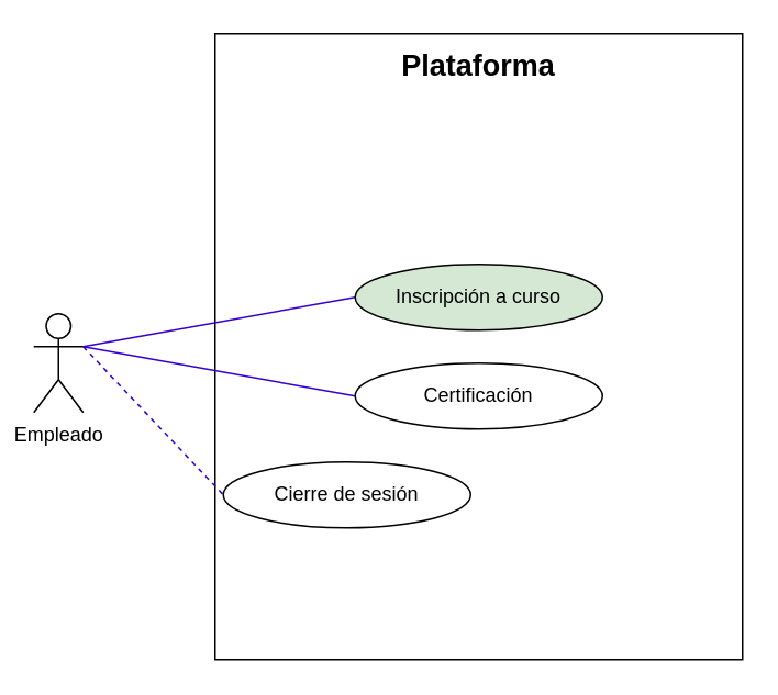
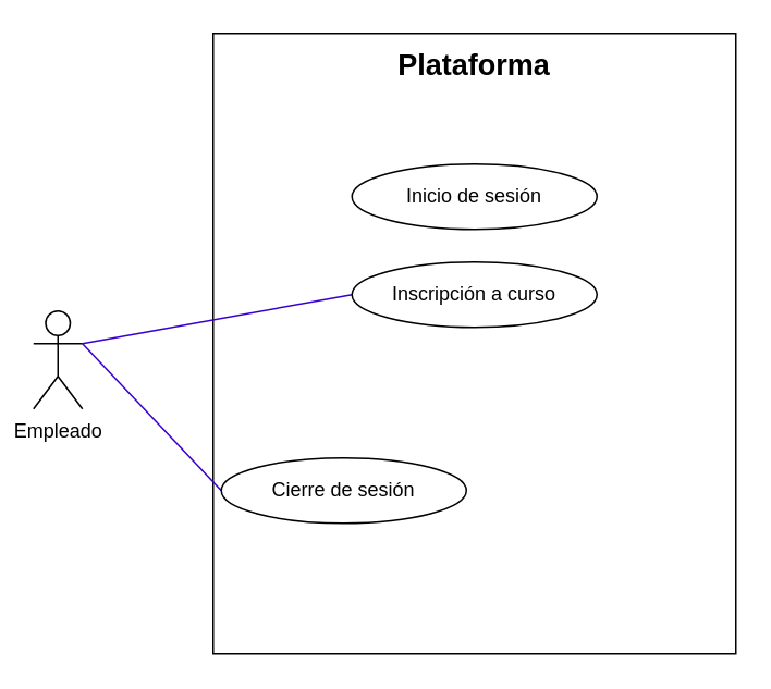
+ <mxCell id="8" value="Inicio de sesión" style="ellipse;whiteSpace=wrap;html=1;" vertex="1" parent="1"><mxGeometry x="215" y="100" width="150" height="40" as="geometry" /></mxCell>
- <mxCell id="9" value="Inscripción a curso" style="ellipse;whiteSpace=wrap;html=1;fillColor=#d5e8d4;" vertex="1" parent="1"><mxGeometry x="215" y="160" width="150" height="40" as="geometry" /></mxCell>
+ <mxCell id="9" value="Inscripción a curso" style="ellipse;whiteSpace=wrap;html=1;" vertex="1" parent="1"><mxGeometry x="215" y="160" width="150" height="40" as="geometry" /></mxCell>
- <mxCell id="5" style="edgeStyle=none;rounded=0;orthogonalLoop=1;jettySize=auto;html=1;entryX=0;entryY=0.5;entryDx=0;entryDy=0;endArrow=none;endFill=0;exitX=1;exitY=0.333;exitDx=0;exitDy=0;exitPerimeter=0;fillColor=#6a00ff;strokeColor=#3700CC;" edge="1" parent="1" source="7" target="10"><mxGeometry relative="1" as="geometry" /></mxCell>
- <mxCell id="10" value="Certificación" style="ellipse;whiteSpace=wrap;html=1;" vertex="1" parent="1"><mxGeometry x="215" y="220" width="150" height="40" as="geometry" /></mxCell>
- <mxCell id="6" style="edgeStyle=none;rounded=0;orthogonalLoop=1;jettySize=auto;html=1;entryX=0;entryY=0.5;entryDx=0;entryDy=0;endArrow=none;endFill=0;exitX=1;exitY=0.333;exitDx=0;exitDy=0;exitPerimeter=0;fillColor=#6a00ff;strokeColor=#3700CC;dashed=1;" edge="1" parent="1" source="7" target="11"><mxGeometry relative="1" as="geometry" /></mxCell>
+ <mxCell id="6" style="edgeStyle=none;rounded=0;orthogonalLoop=1;jettySize=auto;html=1;entryX=0;entryY=0.5;entryDx=0;entryDy=0;endArrow=none;endFill=0;exitX=1;exitY=0.333;exitDx=0;exitDy=0;exitPerimeter=0;fillColor=#6a00ff;strokeColor=#3700CC;" edge="1" parent="1" source="7" target="11"><mxGeometry relative="1" as="geometry" /></mxCell>
